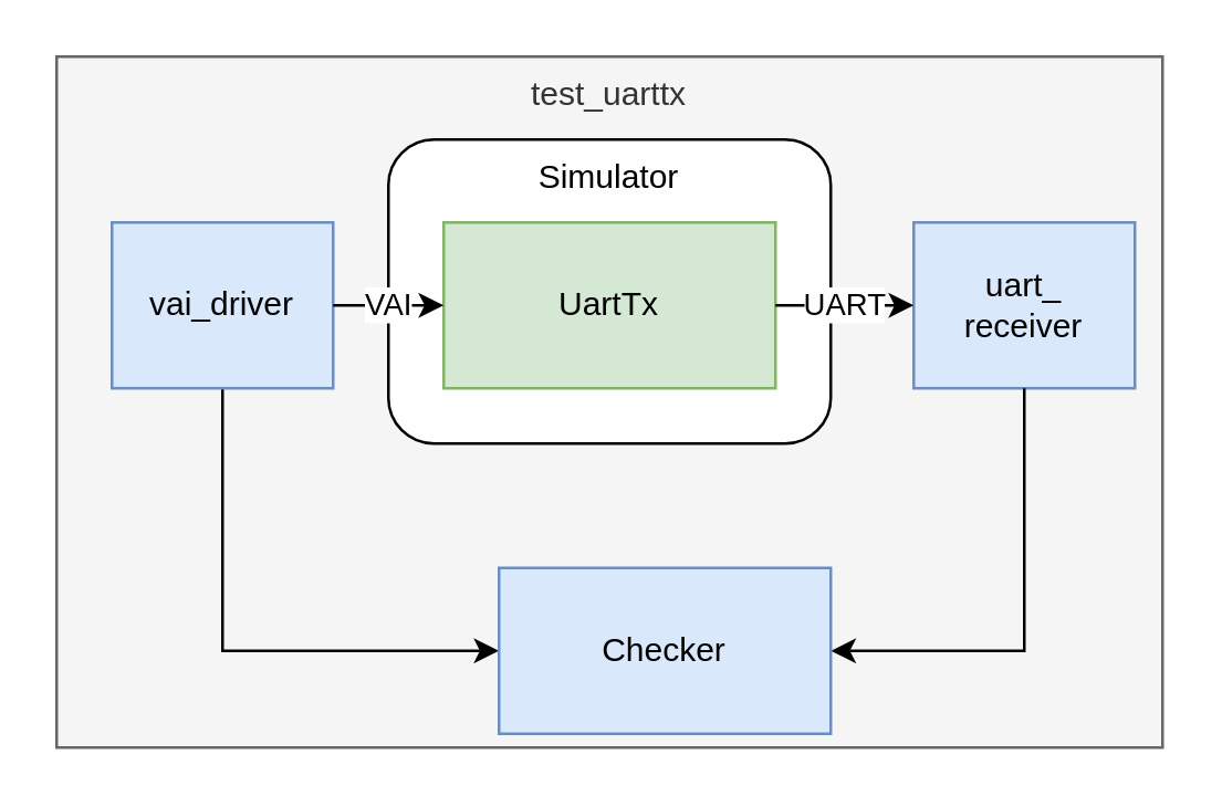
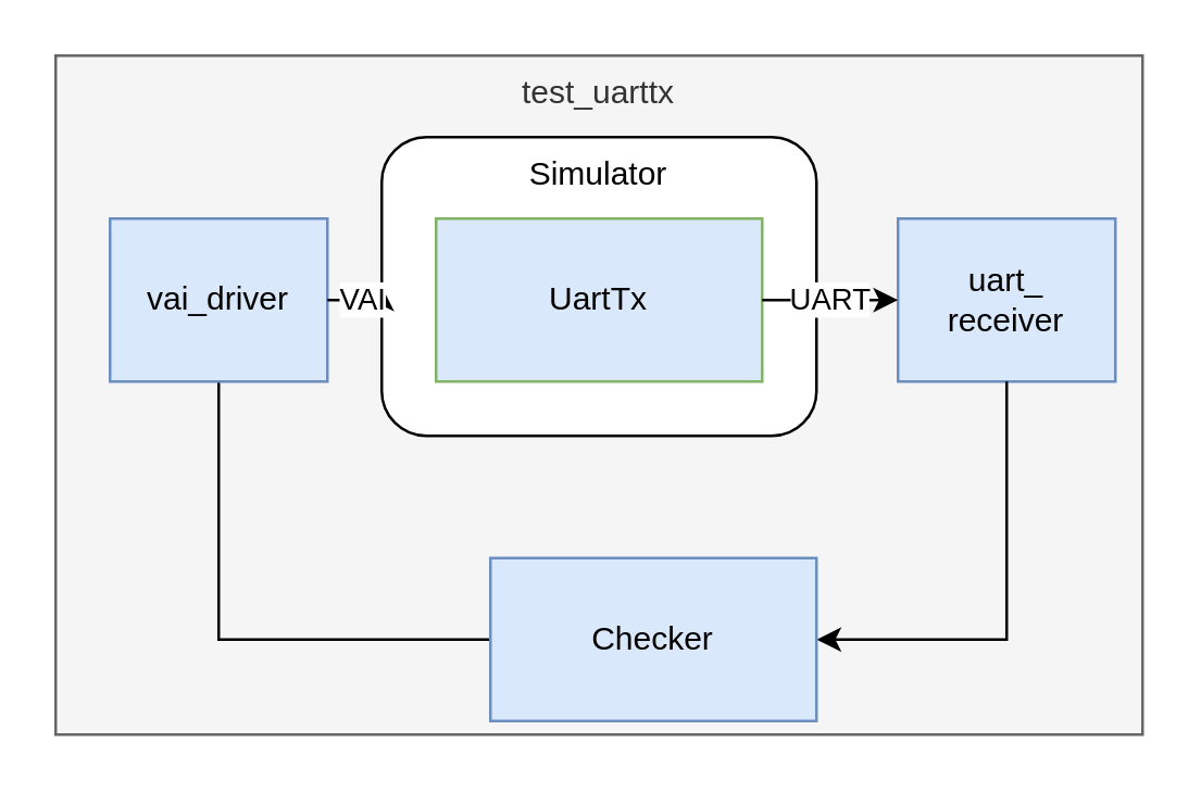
- <mxCell id="10" value="VAI" style="edgeStyle=orthogonalEdgeStyle;rounded=0;orthogonalLoop=1;jettySize=auto;html=1;exitX=1;exitY=0.5;exitDx=0;exitDy=0;entryX=0;entryY=0.5;entryDx=0;entryDy=0;" parent="1" source="5" target="9" edge="1"><mxGeometry relative="1" as="geometry" /></mxCell>
+ <mxCell id="10" value="VAI" style="edgeStyle=orthogonalEdgeStyle;rounded=0;orthogonalLoop=1;jettySize=auto;html=1;exitX=1;exitY=0.5;exitDx=0;exitDy=0;" parent="1" source="5" target="8" edge="1"><mxGeometry relative="1" as="geometry" /></mxCell>
- <mxCell id="9" value="UartTx" style="rounded=0;whiteSpace=wrap;html=1;fillColor=#d5e8d4;strokeColor=#82b366;" parent="1" vertex="1"><mxGeometry x="160" y="80" width="120" height="60" as="geometry" /></mxCell>
+ <mxCell id="9" value="UartTx" style="rounded=0;whiteSpace=wrap;html=1;fillColor=#dae8fc;strokeColor=#82b366;" parent="1" vertex="1"><mxGeometry x="160" y="80" width="120" height="60" as="geometry" /></mxCell>
- <mxCell id="4" style="edgeStyle=orthogonalEdgeStyle;rounded=0;orthogonalLoop=1;jettySize=auto;html=1;exitX=0.5;exitY=1;exitDx=0;exitDy=0;entryX=0;entryY=0.5;entryDx=0;entryDy=0;" parent="1" source="5" target="7" edge="1"><mxGeometry relative="1" as="geometry"><mxPoint x="79.96" y="200.34" as="targetPoint" /></mxGeometry></mxCell>
+ <mxCell id="4" style="edgeStyle=orthogonalEdgeStyle;rounded=0;orthogonalLoop=1;jettySize=auto;html=1;exitX=0.5;exitY=1;exitDx=0;exitDy=0;entryX=0;entryY=0.5;entryDx=0;entryDy=0;endArrow=none;" parent="1" source="5" target="7" edge="1"><mxGeometry relative="1" as="geometry"><mxPoint x="79.96" y="200.34" as="targetPoint" /></mxGeometry></mxCell>
